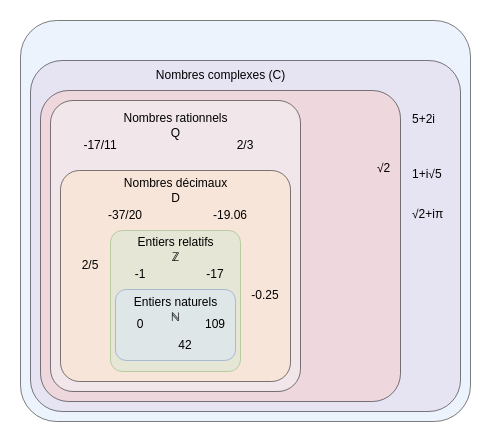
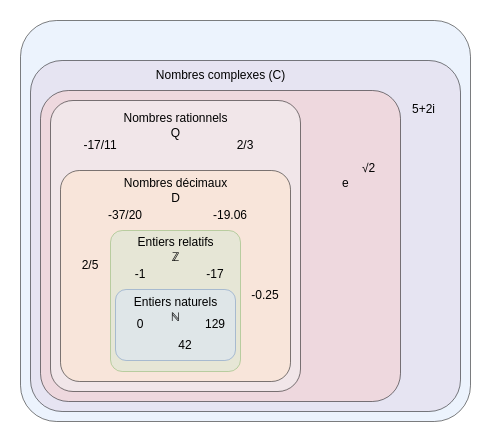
- <mxCell id="28" value="5+2i" style="text;whiteSpace=wrap;" parent="1" vertex="1"><mxGeometry x="410" y="105" width="40" height="30" as="geometry" /></mxCell>
+ <mxCell id="28" value="5+2i" style="text;whiteSpace=wrap;" parent="1" vertex="1"><mxGeometry x="410" y="95" width="40" height="30" as="geometry" /></mxCell>
- <mxCell id="26" value="√2" style="text;whiteSpace=wrap;" parent="1" vertex="1"><mxGeometry x="375" y="154" width="20" height="30" as="geometry" /></mxCell>
+ <mxCell id="26" value="√2" style="text;whiteSpace=wrap;" parent="1" vertex="1"><mxGeometry x="360" y="154" width="20" height="30" as="geometry" /></mxCell>
- <mxCell id="27" value="1+i√5" style="text;whiteSpace=wrap;" parent="1" vertex="1"><mxGeometry x="410" y="160" width="50" height="30" as="geometry" /></mxCell>
+ <mxCell id="25" value="e" style="text;whiteSpace=wrap;" parent="1" vertex="1"><mxGeometry x="340" y="169" width="20" height="30" as="geometry" /></mxCell>
- <mxCell id="29" value="√2+iπ" style="text;whiteSpace=wrap;" parent="1" vertex="1"><mxGeometry x="410" y="200" width="40" height="30" as="geometry" /></mxCell>
- <mxCell id="16" value="109" style="text;strokeColor=none;align=center;fillColor=none;html=1;verticalAlign=middle;whiteSpace=wrap;rounded=0;" parent="1" vertex="1"><mxGeometry x="185" y="309" width="60" height="30" as="geometry" /></mxCell>
+ <mxCell id="16" value="129" style="text;strokeColor=none;align=center;fillColor=none;html=1;verticalAlign=middle;whiteSpace=wrap;rounded=0;" parent="1" vertex="1"><mxGeometry x="185" y="309" width="60" height="30" as="geometry" /></mxCell>
